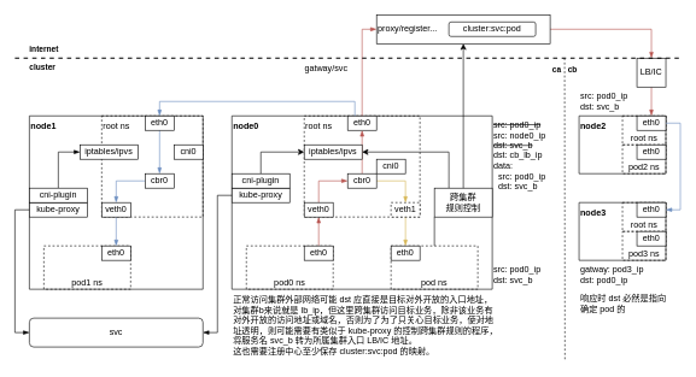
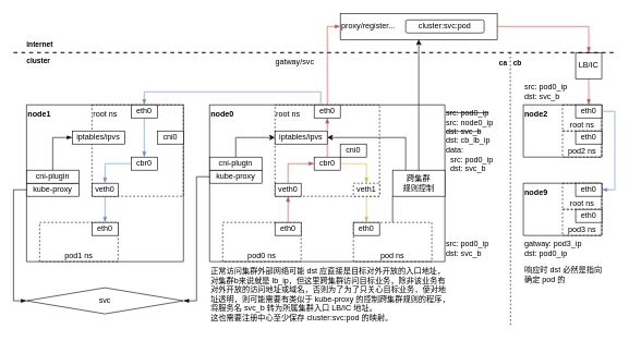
- <mxCell id="56" value="node3" style="swimlane;startSize=0;verticalAlign=top;fillColor=default;align=left;" parent="1" vertex="1"><mxGeometry x="800" y="280" width="120" height="80" as="geometry" /></mxCell>
+ <mxCell id="56" value="node9" style="swimlane;startSize=0;verticalAlign=top;fillColor=default;align=left;" parent="1" vertex="1"><mxGeometry x="800" y="280" width="120" height="80" as="geometry" /></mxCell>
- <mxCell id="41" value="svc" style="rounded=1;whiteSpace=wrap;html=1;fillColor=default;" parent="1" vertex="1"><mxGeometry x="40" y="440" width="240" height="40" as="geometry" /></mxCell>
+ <mxCell id="41" value="svc" style="rhombus;whiteSpace=wrap;html=1;fillColor=default;" parent="1" vertex="1"><mxGeometry x="40" y="440" width="240" height="40" as="geometry" /></mxCell>
